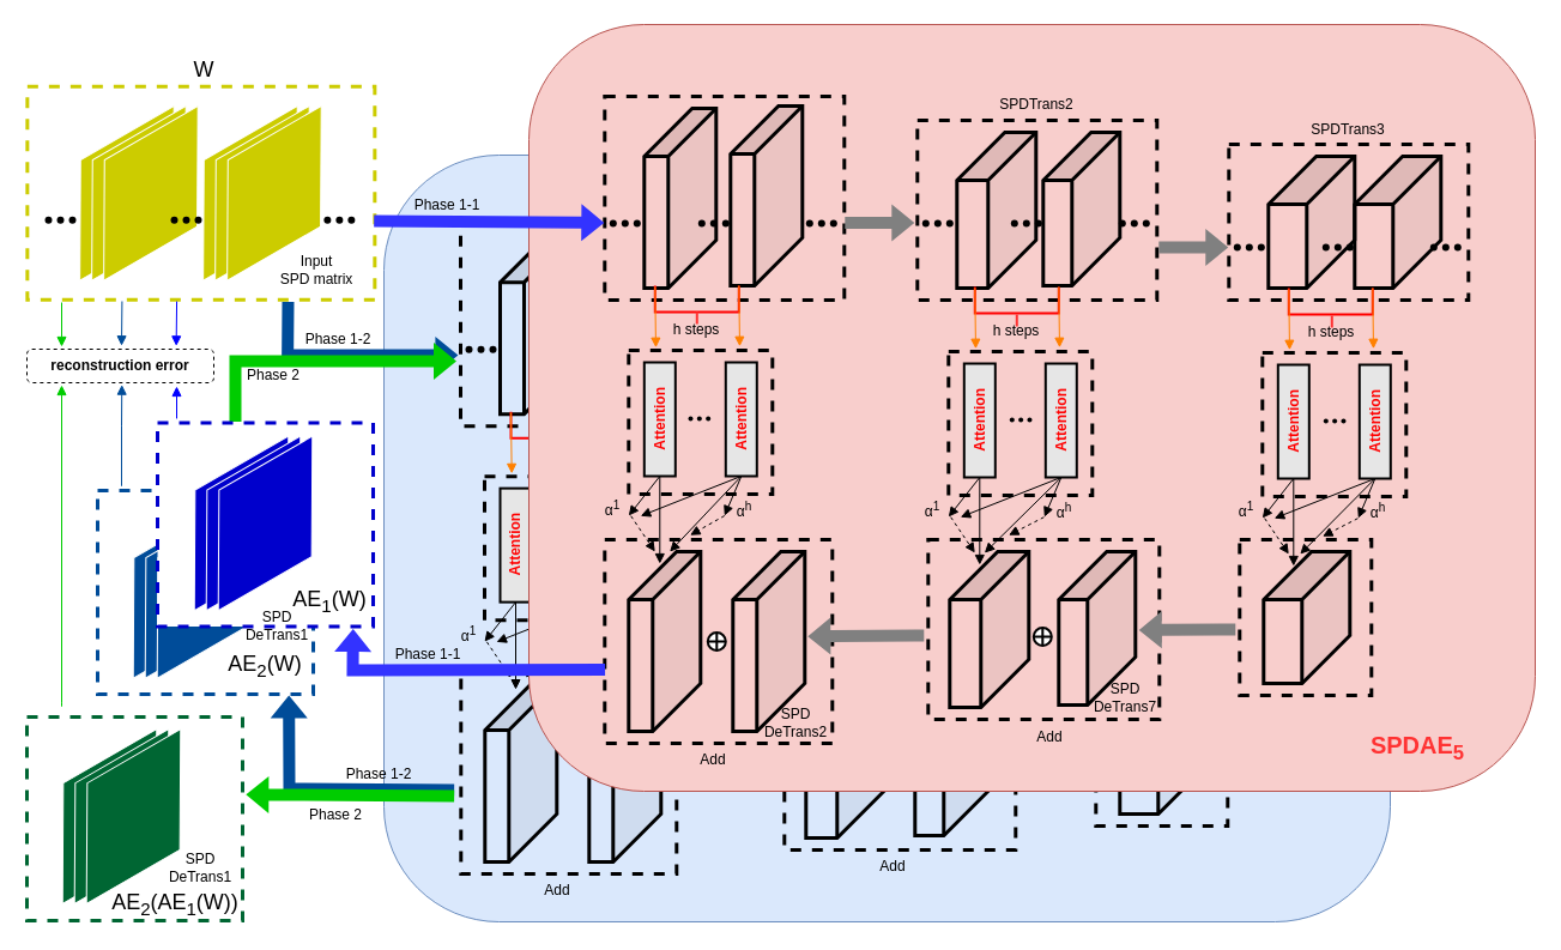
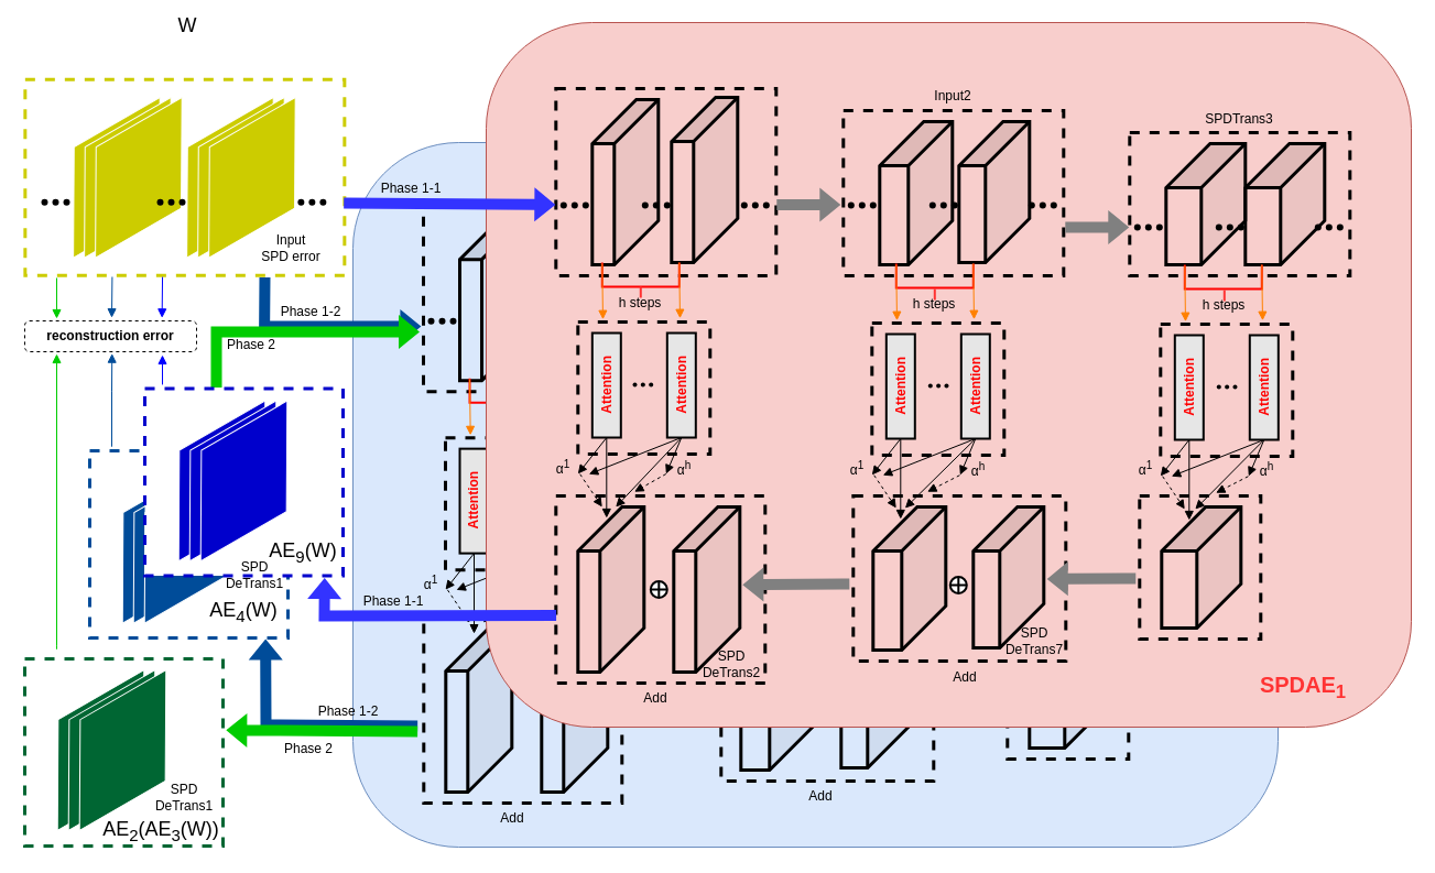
- <mxCell id="411" value="&lt;font style=&quot;font-size: 18px;&quot;&gt;W&lt;/font&gt;" style="rounded=1;whiteSpace=wrap;html=1;dashed=1;fillStyle=dots;strokeColor=none;fillColor=none;" parent="1" vertex="1"><mxGeometry x="135.01" y="43.87" width="70" height="28" as="geometry" /></mxCell>
+ <mxCell id="411" value="&lt;font style=&quot;font-size: 18px;&quot;&gt;W&lt;/font&gt;" style="rounded=1;whiteSpace=wrap;html=1;dashed=1;fillStyle=dots;strokeColor=none;fillColor=none;" parent="1" vertex="1"><mxGeometry x="135.01" y="8.87" width="70" height="28" as="geometry" /></mxCell>
- <mxCell id="429" value="SPDTrans2" style="rounded=1;whiteSpace=wrap;html=1;dashed=1;fillStyle=dots;strokeColor=none;fillColor=none;" parent="1" vertex="1"><mxGeometry x="830.3" y="73" width="70" height="28" as="geometry" /></mxCell>
+ <mxCell id="429" value="Input2" style="rounded=1;whiteSpace=wrap;html=1;dashed=1;fillStyle=dots;strokeColor=none;fillColor=none;" parent="1" vertex="1"><mxGeometry x="830.3" y="73" width="70" height="28" as="geometry" /></mxCell>
- <mxCell id="400" value="&lt;div&gt;Input&lt;/div&gt;&lt;div&gt;SPD matrix&lt;br&gt;&lt;/div&gt;" style="rounded=1;whiteSpace=wrap;html=1;dashed=1;fillStyle=dots;strokeColor=none;fillColor=none;" parent="1" vertex="1"><mxGeometry x="229.43" y="211" width="70" height="28" as="geometry" /></mxCell>
+ <mxCell id="400" value="&lt;div&gt;Input&lt;/div&gt;&lt;div&gt;SPD error&lt;br&gt;&lt;/div&gt;" style="rounded=1;whiteSpace=wrap;html=1;dashed=1;fillStyle=dots;strokeColor=none;fillColor=none;" parent="1" vertex="1"><mxGeometry x="229.43" y="211" width="70" height="28" as="geometry" /></mxCell>
- <mxCell id="410" value="&lt;font style=&quot;font-size: 18px;&quot;&gt;AE&lt;sub&gt;1&lt;/sub&gt;(W)&lt;sub&gt;&lt;br style=&quot;font-size: 18px;&quot;&gt;&lt;/sub&gt;&lt;/font&gt;" style="rounded=1;whiteSpace=wrap;html=1;dashed=1;fillStyle=dots;strokeColor=none;fillColor=none;" parent="1" vertex="1"><mxGeometry x="240.43" y="488" width="70" height="28" as="geometry" /></mxCell>
+ <mxCell id="410" value="&lt;font style=&quot;font-size: 18px;&quot;&gt;AE&lt;sub&gt;9&lt;/sub&gt;(W)&lt;sub&gt;&lt;br style=&quot;font-size: 18px;&quot;&gt;&lt;/sub&gt;&lt;/font&gt;" style="rounded=1;whiteSpace=wrap;html=1;dashed=1;fillStyle=dots;strokeColor=none;fillColor=none;" parent="1" vertex="1"><mxGeometry x="240.43" y="488" width="70" height="28" as="geometry" /></mxCell>
- <mxCell id="412" value="&lt;font style=&quot;font-size: 18px;&quot;&gt;AE&lt;sub&gt;2&lt;/sub&gt;(W)&lt;sub&gt;&lt;br style=&quot;font-size: 18px;&quot;&gt;&lt;/sub&gt;&lt;/font&gt;" style="rounded=1;whiteSpace=wrap;html=1;dashed=1;fillStyle=dots;strokeColor=none;fillColor=none;" parent="1" vertex="1"><mxGeometry x="186.01" y="541.5" width="70" height="28" as="geometry" /></mxCell>
+ <mxCell id="412" value="&lt;font style=&quot;font-size: 18px;&quot;&gt;AE&lt;sub&gt;4&lt;/sub&gt;(W)&lt;sub&gt;&lt;br style=&quot;font-size: 18px;&quot;&gt;&lt;/sub&gt;&lt;/font&gt;" style="rounded=1;whiteSpace=wrap;html=1;dashed=1;fillStyle=dots;strokeColor=none;fillColor=none;" parent="1" vertex="1"><mxGeometry x="186.01" y="541.5" width="70" height="28" as="geometry" /></mxCell>
- <mxCell id="403" value="&lt;font style=&quot;font-size: 20px;&quot;&gt;&lt;b&gt;&lt;font style=&quot;font-size: 20px;&quot; color=&quot;#FF3333&quot;&gt;SPDAE&lt;sub&gt;5&lt;/sub&gt;&lt;/font&gt;&lt;/b&gt;&lt;/font&gt;" style="rounded=1;whiteSpace=wrap;html=1;dashed=1;fillStyle=dots;strokeColor=none;fillColor=none;" parent="1" vertex="1"><mxGeometry x="1148.3" y="610" width="70" height="28" as="geometry" /></mxCell>
+ <mxCell id="403" value="&lt;font style=&quot;font-size: 20px;&quot;&gt;&lt;b&gt;&lt;font style=&quot;font-size: 20px;&quot; color=&quot;#FF3333&quot;&gt;SPDAE&lt;sub&gt;1&lt;/sub&gt;&lt;/font&gt;&lt;/b&gt;&lt;/font&gt;" style="rounded=1;whiteSpace=wrap;html=1;dashed=1;fillStyle=dots;strokeColor=none;fillColor=none;" parent="1" vertex="1"><mxGeometry x="1148.3" y="610" width="70" height="28" as="geometry" /></mxCell>
- <mxCell id="413" value="&lt;font style=&quot;font-size: 18px;&quot;&gt;AE&lt;sub&gt;2&lt;/sub&gt;(&lt;/font&gt;&lt;font style=&quot;font-size: 18px;&quot;&gt;&lt;font style=&quot;font-size: 18px;&quot;&gt;AE&lt;sub&gt;1&lt;/sub&gt;(W)&lt;/font&gt;)&lt;sub&gt;&lt;br style=&quot;font-size: 18px;&quot;&gt;&lt;/sub&gt;&lt;/font&gt;" style="rounded=1;whiteSpace=wrap;html=1;dashed=1;fillStyle=dots;strokeColor=none;fillColor=none;" parent="1" vertex="1"><mxGeometry x="81.43" y="739" width="129.57" height="32" as="geometry" /></mxCell>
+ <mxCell id="413" value="&lt;font style=&quot;font-size: 18px;&quot;&gt;AE&lt;sub&gt;2&lt;/sub&gt;(&lt;/font&gt;&lt;font style=&quot;font-size: 18px;&quot;&gt;&lt;font style=&quot;font-size: 18px;&quot;&gt;AE&lt;sub&gt;3&lt;/sub&gt;(W)&lt;/font&gt;)&lt;sub&gt;&lt;br style=&quot;font-size: 18px;&quot;&gt;&lt;/sub&gt;&lt;/font&gt;" style="rounded=1;whiteSpace=wrap;html=1;dashed=1;fillStyle=dots;strokeColor=none;fillColor=none;" parent="1" vertex="1"><mxGeometry x="81.43" y="739" width="129.57" height="32" as="geometry" /></mxCell>
